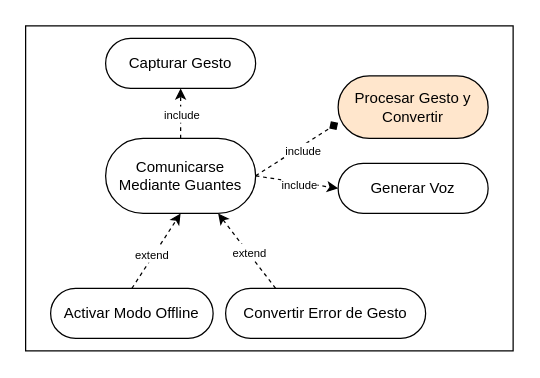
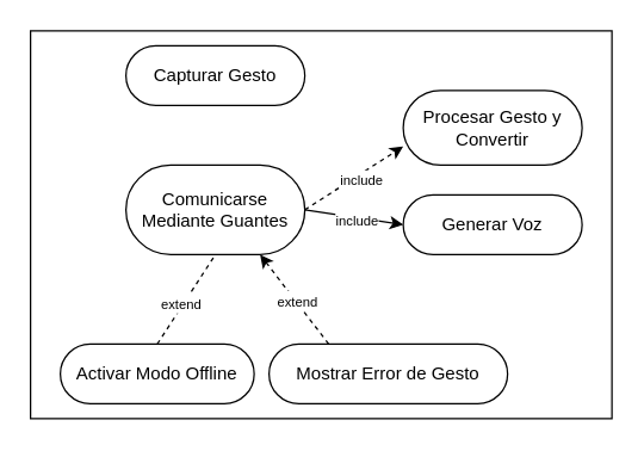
- <mxCell id="11" value="Procesar Gesto y Convertir" style="rounded=1;whiteSpace=wrap;html=1;arcSize=50;fillColor=#ffe6cc;" vertex="1" parent="1"><mxGeometry x="270" y="60" width="120" height="50" as="geometry" /></mxCell>
+ <mxCell id="11" value="Procesar Gesto y Convertir" style="rounded=1;whiteSpace=wrap;html=1;arcSize=50;" vertex="1" parent="1"><mxGeometry x="270" y="60" width="120" height="50" as="geometry" /></mxCell>
- <mxCell id="3" style="rounded=0;orthogonalLoop=1;jettySize=auto;html=1;exitX=0.5;exitY=0;exitDx=0;exitDy=0;entryX=0.5;entryY=1;entryDx=0;entryDy=0;dashed=1;" edge="1" parent="1" source="9" target="10"><mxGeometry relative="1" as="geometry"><mxPoint x="110" y="145" as="sourcePoint" /><mxPoint x="110" y="90" as="targetPoint" /></mxGeometry></mxCell>
- <mxCell id="4" value="&lt;font style=&quot;font-size: 9px;&quot;&gt;include&lt;/font&gt;" style="edgeLabel;html=1;align=center;verticalAlign=middle;resizable=0;points=[];" vertex="1" connectable="0" parent="3"><mxGeometry x="-0.318" y="-3" relative="1" as="geometry"><mxPoint x="-3" y="-6" as="offset" /></mxGeometry></mxCell>
- <mxCell id="5" style="rounded=0;orthogonalLoop=1;jettySize=auto;html=1;exitX=1;exitY=0.5;exitDx=0;exitDy=0;dashed=1;entryX=0;entryY=0.75;entryDx=0;entryDy=0;endArrow=diamond;" edge="1" parent="1" source="9" target="11"><mxGeometry relative="1" as="geometry" /></mxCell>
+ <mxCell id="5" style="rounded=0;orthogonalLoop=1;jettySize=auto;html=1;exitX=1;exitY=0.5;exitDx=0;exitDy=0;dashed=1;entryX=0;entryY=0.75;entryDx=0;entryDy=0;" edge="1" parent="1" source="9" target="11"><mxGeometry relative="1" as="geometry" /></mxCell>
- <mxCell id="7" style="rounded=0;orthogonalLoop=1;jettySize=auto;html=1;exitX=1;exitY=0.5;exitDx=0;exitDy=0;entryX=0;entryY=0.5;entryDx=0;entryDy=0;dashed=1;" edge="1" parent="1" source="9" target="12"><mxGeometry relative="1" as="geometry" /></mxCell>
+ <mxCell id="7" style="rounded=0;orthogonalLoop=1;jettySize=auto;html=1;exitX=1;exitY=0.5;exitDx=0;exitDy=0;entryX=0;entryY=0.5;entryDx=0;entryDy=0;dashed=0;" edge="1" parent="1" source="9" target="12"><mxGeometry relative="1" as="geometry" /></mxCell>
- <mxCell id="16" style="rounded=0;orthogonalLoop=1;jettySize=auto;html=1;exitX=0.5;exitY=0;exitDx=0;exitDy=0;entryX=0.5;entryY=1;entryDx=0;entryDy=0;dashed=1;" edge="1" parent="1" source="18" target="9"><mxGeometry relative="1" as="geometry" /></mxCell>
+ <mxCell id="16" style="rounded=0;orthogonalLoop=1;jettySize=auto;html=1;exitX=0.5;exitY=0;exitDx=0;exitDy=0;entryX=0.5;entryY=1;entryDx=0;entryDy=0;dashed=1;endArrow=none;" edge="1" parent="1" source="18" target="9"><mxGeometry relative="1" as="geometry" /></mxCell>
- <mxCell id="15" value="Convertir Error de Gesto" style="rounded=1;whiteSpace=wrap;html=1;arcSize=50;" vertex="1" parent="1"><mxGeometry x="180" y="230" width="160" height="40" as="geometry" /></mxCell>
+ <mxCell id="15" value="Mostrar Error de Gesto" style="rounded=1;whiteSpace=wrap;html=1;arcSize=50;" vertex="1" parent="1"><mxGeometry x="180" y="230" width="160" height="40" as="geometry" /></mxCell>
